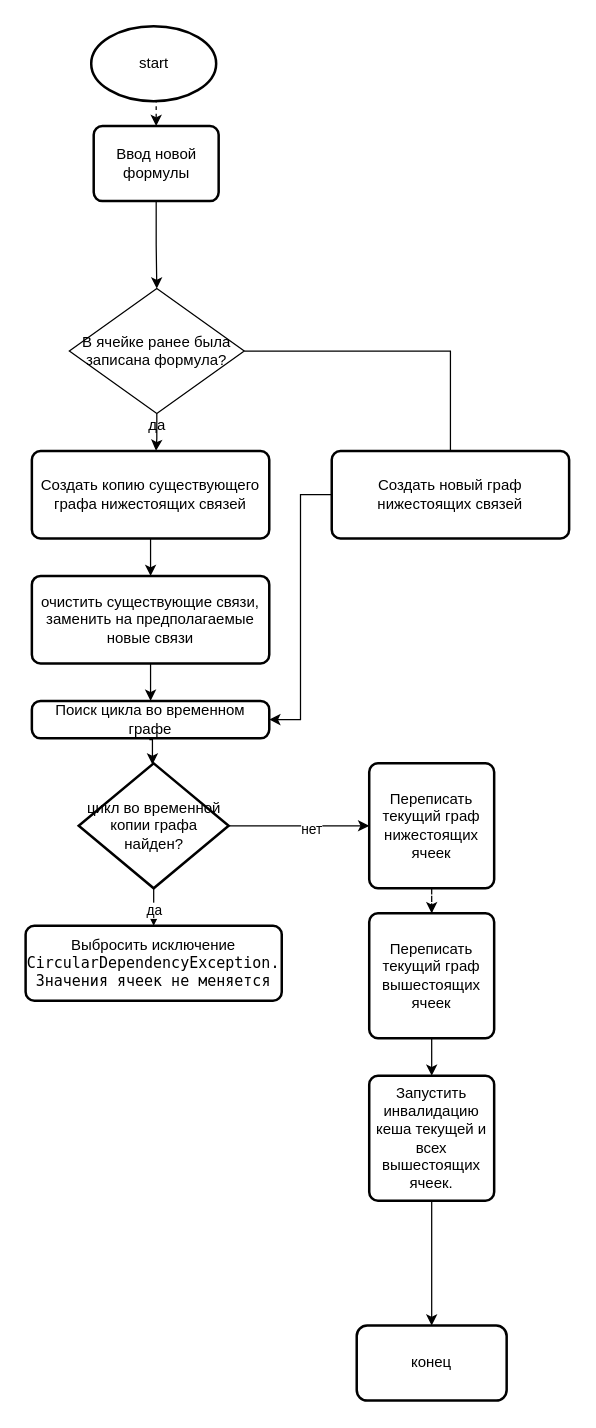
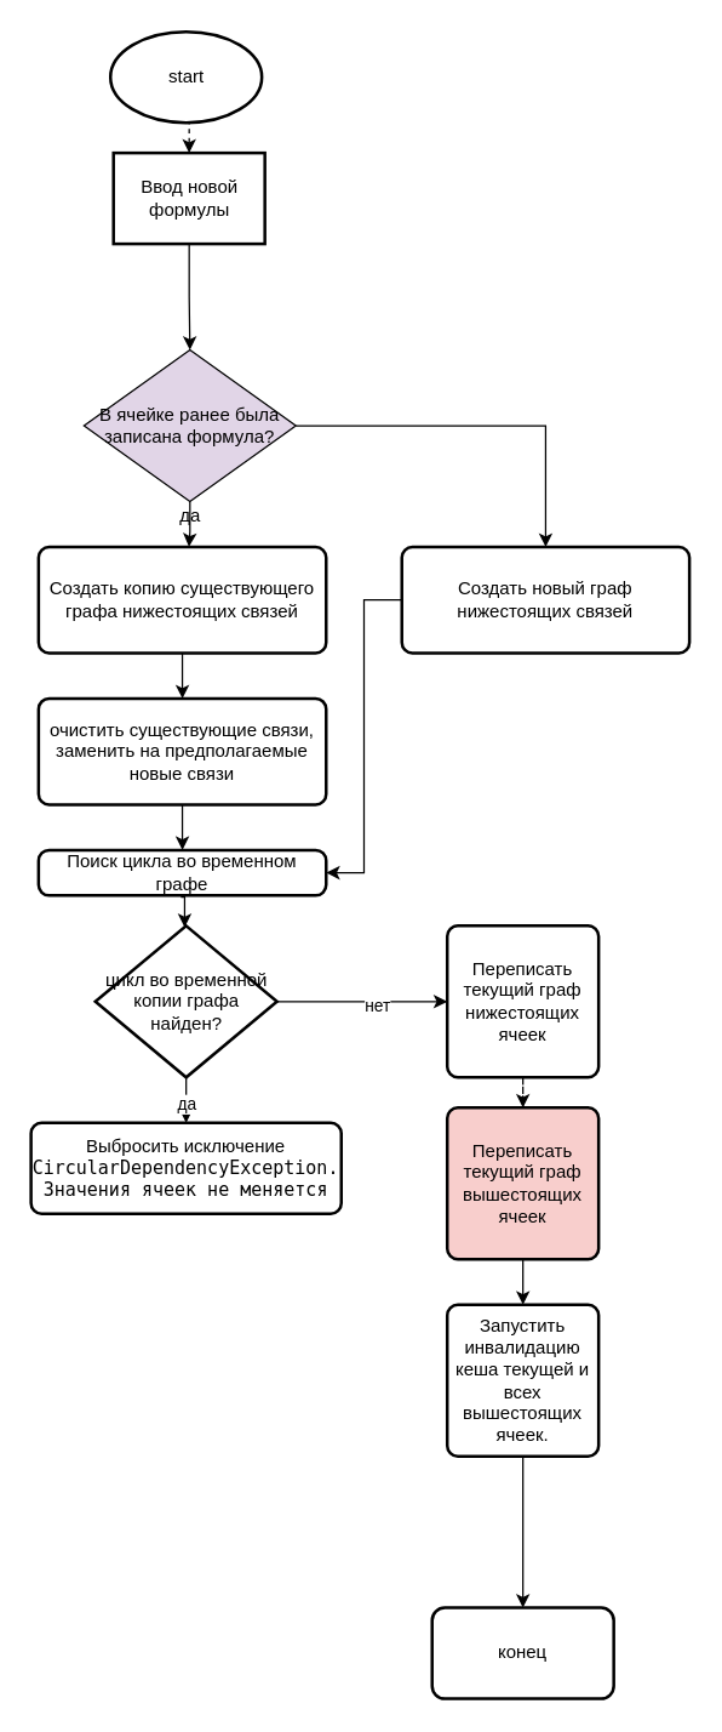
- <mxCell id="5" value="Ввод новой формулы " style="rounded=1;whiteSpace=wrap;html=1;absoluteArcSize=1;arcSize=14;strokeWidth=2;" vertex="1" parent="1"><mxGeometry x="74.5" y="100" width="100" height="60" as="geometry" /></mxCell>
+ <mxCell id="5" value="Ввод новой формулы " style="whiteSpace=wrap;html=1;absoluteArcSize=1;arcSize=14;strokeWidth=2;rounded=0;" vertex="1" parent="1"><mxGeometry x="74.5" y="100" width="100" height="60" as="geometry" /></mxCell>
- <mxCell id="8" value="В ячейке ранее была записана формула?" style="rhombus;whiteSpace=wrap;html=1;" vertex="1" parent="1"><mxGeometry x="55" y="230" width="140" height="100" as="geometry" /></mxCell>
+ <mxCell id="8" value="В ячейке ранее была записана формула?" style="rhombus;whiteSpace=wrap;html=1;fillColor=#e1d5e7;" vertex="1" parent="1"><mxGeometry x="55" y="230" width="140" height="100" as="geometry" /></mxCell>
- <mxCell id="7" style="edgeStyle=orthogonalEdgeStyle;rounded=0;orthogonalLoop=1;jettySize=auto;html=1;endArrow=none;" edge="1" parent="1" source="8" target="30"><mxGeometry relative="1" as="geometry" /></mxCell>
+ <mxCell id="7" style="edgeStyle=orthogonalEdgeStyle;rounded=0;orthogonalLoop=1;jettySize=auto;html=1;" edge="1" parent="1" source="8" target="30"><mxGeometry relative="1" as="geometry" /></mxCell>
- <mxCell id="26" value="Переписать текущий граф вышестоящих ячеек" style="rounded=1;whiteSpace=wrap;html=1;absoluteArcSize=1;arcSize=14;strokeWidth=2;" vertex="1" parent="1"><mxGeometry x="295" y="730" width="100" height="100" as="geometry" /></mxCell>
+ <mxCell id="26" value="Переписать текущий граф вышестоящих ячеек" style="rounded=1;whiteSpace=wrap;html=1;absoluteArcSize=1;arcSize=14;strokeWidth=2;fillColor=#f8cecc;" vertex="1" parent="1"><mxGeometry x="295" y="730" width="100" height="100" as="geometry" /></mxCell>
